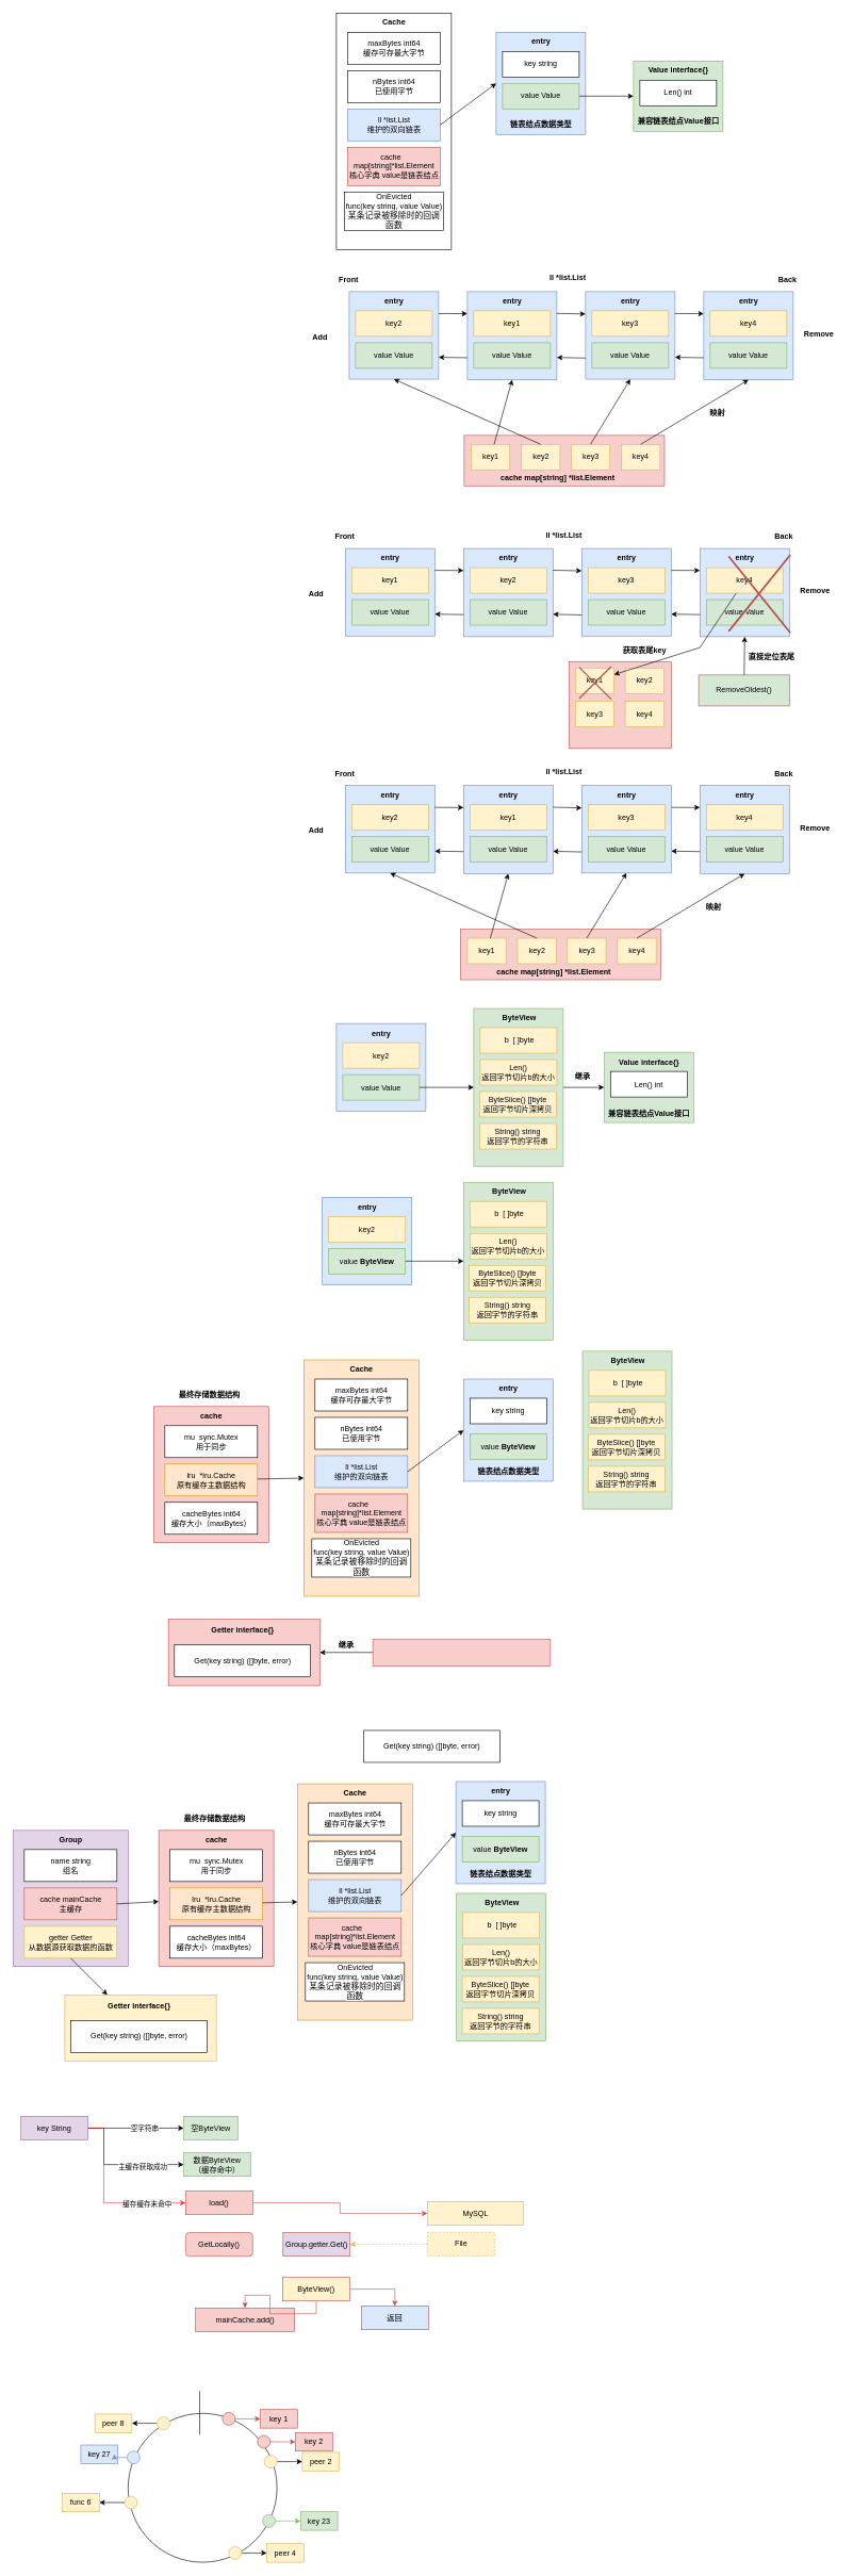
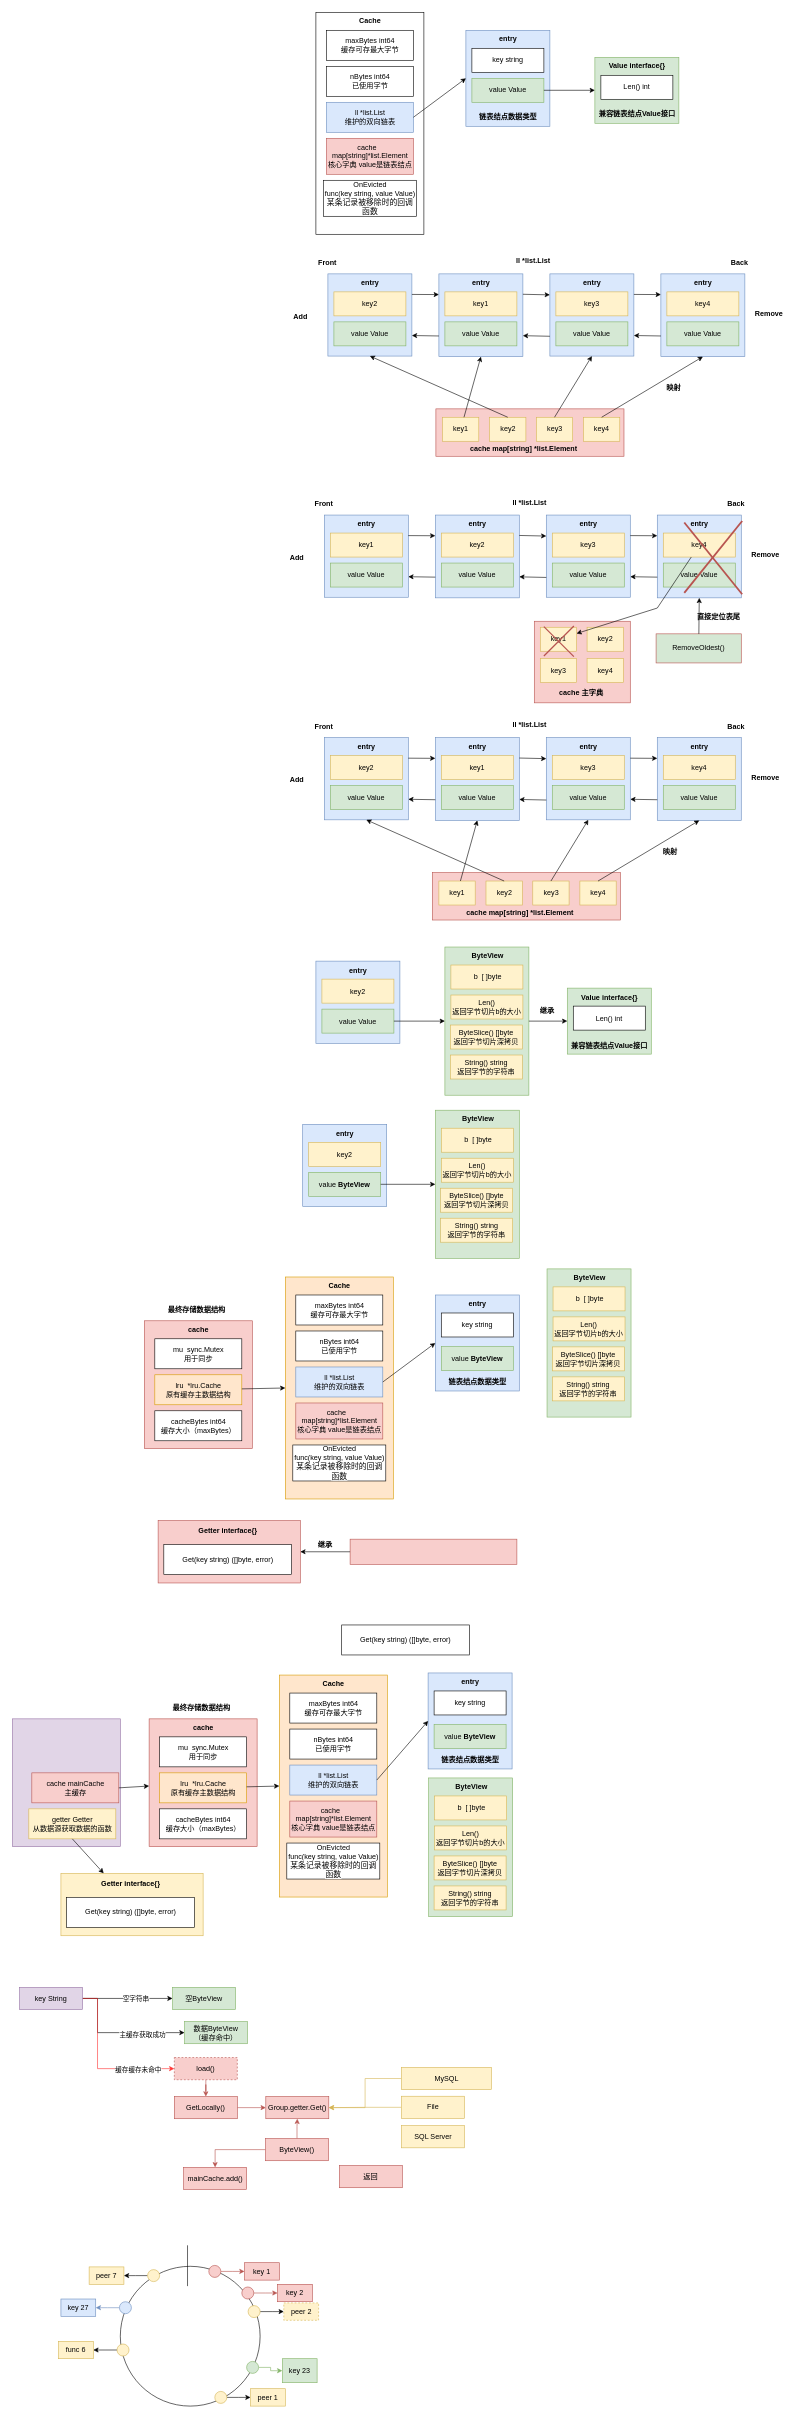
- <mxCell id="95" value="&lt;b&gt;获取表尾key&lt;/b&gt;" style="text;html=1;align=center;verticalAlign=middle;resizable=0;points=[];autosize=1;strokeColor=none;fillColor=none;" vertex="1" parent="1"><mxGeometry x="965.25" y="1004" width="86" height="26" as="geometry" /></mxCell>
- <mxCell id="93" value="&lt;b&gt;直接定位表尾&lt;/b&gt;" style="text;html=1;align=center;verticalAlign=middle;resizable=0;points=[];autosize=1;strokeColor=none;fillColor=none;" vertex="1" parent="1"><mxGeometry x="1162" y="1014" width="90" height="26" as="geometry" /></mxCell>
+ <mxCell id="93" value="&lt;b&gt;直接定位表尾&lt;/b&gt;" style="text;html=1;align=center;verticalAlign=middle;resizable=0;points=[];autosize=1;strokeColor=none;fillColor=none;" vertex="1" parent="1"><mxGeometry x="1152" y="1014" width="90" height="26" as="geometry" /></mxCell>
+ <mxCell id="89" value="&lt;b&gt;cache 主字典&lt;/b&gt;" style="text;html=1;align=center;verticalAlign=middle;resizable=0;points=[];autosize=1;strokeColor=none;fillColor=none;" vertex="1" parent="1"><mxGeometry x="922" y="1141" width="91" height="26" as="geometry" /></mxCell>
- <mxCell id="228" value="&lt;b&gt;Group&lt;/b&gt;" style="text;html=1;align=center;verticalAlign=middle;resizable=0;points=[];autosize=1;strokeColor=none;fillColor=none;" vertex="1" parent="1"><mxGeometry x="83" y="2866.5" width="54" height="26" as="geometry" /></mxCell>
- <mxCell id="227" value="name string&lt;br&gt;组名" style="rounded=0;whiteSpace=wrap;html=1;" vertex="1" parent="1"><mxGeometry x="37.5" y="2894.5" width="145" height="50" as="geometry" /></mxCell>
- <mxCell id="229" value="cache mainCache&lt;br&gt;主缓存" style="rounded=0;whiteSpace=wrap;html=1;fillColor=#f8cecc;strokeColor=#b85450;" vertex="1" parent="1"><mxGeometry x="37.5" y="2954.5" width="145" height="50" as="geometry" /></mxCell>
+ <mxCell id="229" value="cache mainCache&lt;br&gt;主缓存" style="rounded=0;whiteSpace=wrap;html=1;fillColor=#f8cecc;strokeColor=#b85450;" vertex="1" parent="1"><mxGeometry x="52.5" y="2954.5" width="145" height="50" as="geometry" /></mxCell>
- <mxCell id="230" value="getter Getter&lt;br&gt;从数据源获取数据的函数" style="rounded=0;whiteSpace=wrap;html=1;fillColor=#fff2cc;strokeColor=#d6b656;" vertex="1" parent="1"><mxGeometry x="37.5" y="3014.5" width="145" height="50" as="geometry" /></mxCell>
+ <mxCell id="230" value="getter Getter&lt;br&gt;从数据源获取数据的函数" style="rounded=0;whiteSpace=wrap;html=1;fillColor=#fff2cc;strokeColor=#d6b656;" vertex="1" parent="1"><mxGeometry x="47.5" y="3014.5" width="145" height="50" as="geometry" /></mxCell>
- <mxCell id="243" value="空ByteView" style="rounded=0;whiteSpace=wrap;html=1;fillColor=#d5e8d4;strokeColor=#82b366;" vertex="1" parent="1"><mxGeometry x="287" y="3312" width="85" height="37" as="geometry" /></mxCell>
+ <mxCell id="243" value="空ByteView" style="rounded=0;whiteSpace=wrap;html=1;fillColor=#d5e8d4;strokeColor=#82b366;" vertex="1" parent="1"><mxGeometry x="287" y="3312" width="105" height="37" as="geometry" /></mxCell>
- <mxCell id="244" value="数据ByteView&lt;br&gt;（缓存命中）" style="rounded=0;whiteSpace=wrap;html=1;fillColor=#d5e8d4;strokeColor=#82b366;" vertex="1" parent="1"><mxGeometry x="287" y="3369" width="105" height="37" as="geometry" /></mxCell>
+ <mxCell id="244" value="数据ByteView&lt;br&gt;（缓存命中）" style="rounded=0;whiteSpace=wrap;html=1;fillColor=#d5e8d4;strokeColor=#82b366;" vertex="1" parent="1"><mxGeometry x="307" y="3369" width="105" height="37" as="geometry" /></mxCell>
- <mxCell id="246" value="load()" style="rounded=0;whiteSpace=wrap;html=1;fillColor=#f8cecc;strokeColor=#b85450;" vertex="1" parent="1"><mxGeometry x="290" y="3429" width="105" height="37" as="geometry" /></mxCell>
+ <mxCell id="246" value="load()" style="rounded=0;whiteSpace=wrap;html=1;fillColor=#f8cecc;strokeColor=#b85450;dashed=1;" vertex="1" parent="1"><mxGeometry x="290" y="3429" width="105" height="37" as="geometry" /></mxCell>
- <mxCell id="245" style="edgeStyle=orthogonalEdgeStyle;rounded=0;orthogonalLoop=1;jettySize=auto;html=1;fillColor=#f8cecc;strokeColor=#b85450;" edge="1" parent="1" source="246" target="248"><mxGeometry relative="1" as="geometry" /></mxCell>
+ <mxCell id="245" style="edgeStyle=orthogonalEdgeStyle;rounded=0;orthogonalLoop=1;jettySize=auto;html=1;fillColor=#f8cecc;strokeColor=#b85450;" edge="1" parent="1" source="246" target="254"><mxGeometry relative="1" as="geometry" /></mxCell>
+ <mxCell id="247" style="edgeStyle=orthogonalEdgeStyle;rounded=0;orthogonalLoop=1;jettySize=auto;html=1;entryX=1;entryY=0.5;entryDx=0;entryDy=0;fillColor=#fff2cc;strokeColor=#d6b656;" edge="1" parent="1" source="248" target="252"><mxGeometry relative="1" as="geometry" /></mxCell>
- <mxCell id="254" value="GetLocally()" style="whiteSpace=wrap;html=1;fillColor=#f8cecc;strokeColor=#b85450;rounded=1;" vertex="1" parent="1"><mxGeometry x="290" y="3494" width="105" height="37" as="geometry" /></mxCell>
+ <mxCell id="254" value="GetLocally()" style="rounded=0;whiteSpace=wrap;html=1;fillColor=#f8cecc;strokeColor=#b85450;" vertex="1" parent="1"><mxGeometry x="290" y="3494" width="105" height="37" as="geometry" /></mxCell>
+ <mxCell id="253" style="edgeStyle=orthogonalEdgeStyle;rounded=0;orthogonalLoop=1;jettySize=auto;html=1;fillColor=#f8cecc;strokeColor=#b85450;" edge="1" parent="1" source="254" target="252"><mxGeometry relative="1" as="geometry" /></mxCell>
- <mxCell id="252" value="Group.getter.Get()" style="rounded=0;whiteSpace=wrap;html=1;fillColor=#e1d5e7;strokeColor=#b85450;" vertex="1" parent="1"><mxGeometry x="442.5" y="3494" width="105" height="37" as="geometry" /></mxCell>
+ <mxCell id="252" value="Group.getter.Get()" style="rounded=0;whiteSpace=wrap;html=1;fillColor=#f8cecc;strokeColor=#b85450;" vertex="1" parent="1"><mxGeometry x="442.5" y="3494" width="105" height="37" as="geometry" /></mxCell>
- <mxCell id="249" style="edgeStyle=orthogonalEdgeStyle;rounded=0;orthogonalLoop=1;jettySize=auto;html=1;fillColor=#fff2cc;strokeColor=#d6b656;dashed=1;" edge="1" parent="1" source="250" target="252"><mxGeometry relative="1" as="geometry"><mxPoint x="547.5" y="3450" as="targetPoint" /></mxGeometry></mxCell>
+ <mxCell id="249" style="edgeStyle=orthogonalEdgeStyle;rounded=0;orthogonalLoop=1;jettySize=auto;html=1;fillColor=#fff2cc;strokeColor=#d6b656;" edge="1" parent="1" source="250" target="252"><mxGeometry relative="1" as="geometry"><mxPoint x="547.5" y="3450" as="targetPoint" /></mxGeometry></mxCell>
- <mxCell id="250" value="File" style="rounded=0;whiteSpace=wrap;html=1;fillColor=#fff2cc;strokeColor=#d6b656;dashed=1;" vertex="1" parent="1"><mxGeometry x="668.5" y="3493.5" width="105" height="37" as="geometry" /></mxCell>
+ <mxCell id="250" value="File" style="rounded=0;whiteSpace=wrap;html=1;fillColor=#fff2cc;strokeColor=#d6b656;" vertex="1" parent="1"><mxGeometry x="668.5" y="3493.5" width="105" height="37" as="geometry" /></mxCell>
+ <mxCell id="251" value="SQL Server" style="rounded=0;whiteSpace=wrap;html=1;fillColor=#fff2cc;strokeColor=#d6b656;" vertex="1" parent="1"><mxGeometry x="668.5" y="3542.5" width="105" height="37" as="geometry" /></mxCell>
- <mxCell id="258" value="ByteView()" style="rounded=0;whiteSpace=wrap;html=1;fillColor=#fff2cc;strokeColor=#b85450;" vertex="1" parent="1"><mxGeometry x="442" y="3564" width="105" height="37" as="geometry" /></mxCell>
+ <mxCell id="258" value="ByteView()" style="rounded=0;whiteSpace=wrap;html=1;fillColor=#f8cecc;strokeColor=#b85450;" vertex="1" parent="1"><mxGeometry x="442" y="3564" width="105" height="37" as="geometry" /></mxCell>
- <mxCell id="257" style="edgeStyle=orthogonalEdgeStyle;rounded=0;orthogonalLoop=1;jettySize=auto;html=1;entryX=0.5;entryY=0;entryDx=0;entryDy=0;fillColor=#f8cecc;strokeColor=#b85450;" edge="1" parent="1" source="258" target="259"><mxGeometry relative="1" as="geometry" /></mxCell>
+ <mxCell id="257" style="edgeStyle=orthogonalEdgeStyle;rounded=0;orthogonalLoop=1;jettySize=auto;html=1;fillColor=#f8cecc;strokeColor=#b85450;" edge="1" parent="1" source="258" target="252"><mxGeometry relative="1" as="geometry" /></mxCell>
- <mxCell id="259" value="返回" style="rounded=0;whiteSpace=wrap;html=1;fillColor=#dae8fc;strokeColor=#b85450;" vertex="1" parent="1"><mxGeometry x="565" y="3609" width="105" height="37" as="geometry" /></mxCell>
+ <mxCell id="259" value="返回" style="rounded=0;whiteSpace=wrap;html=1;fillColor=#f8cecc;strokeColor=#b85450;" vertex="1" parent="1"><mxGeometry x="565" y="3609" width="105" height="37" as="geometry" /></mxCell>
- <mxCell id="255" value="mainCache.add()" style="rounded=0;whiteSpace=wrap;html=1;fillColor=#f8cecc;strokeColor=#b85450;" vertex="1" parent="1"><mxGeometry x="305.5" y="3612" width="155" height="37" as="geometry" /></mxCell>
+ <mxCell id="255" value="mainCache.add()" style="rounded=0;whiteSpace=wrap;html=1;fillColor=#f8cecc;strokeColor=#b85450;" vertex="1" parent="1"><mxGeometry x="305.5" y="3612" width="105" height="37" as="geometry" /></mxCell>
- <mxCell id="283" value="peer 8" style="rounded=0;whiteSpace=wrap;html=1;fillColor=#fff2cc;strokeColor=#d6b656;" vertex="1" parent="1"><mxGeometry x="148" y="3778" width="58" height="29" as="geometry" /></mxCell>
+ <mxCell id="283" value="peer 7" style="rounded=0;whiteSpace=wrap;html=1;fillColor=#fff2cc;strokeColor=#d6b656;" vertex="1" parent="1"><mxGeometry x="148" y="3778" width="58" height="29" as="geometry" /></mxCell>
- <mxCell id="280" value="key 27" style="rounded=0;whiteSpace=wrap;html=1;fillColor=#dae8fc;strokeColor=#6c8ebf;" vertex="1" parent="1"><mxGeometry x="126" y="3826.5" width="58" height="29" as="geometry" /></mxCell>
+ <mxCell id="280" value="key 27" style="rounded=0;whiteSpace=wrap;html=1;fillColor=#dae8fc;strokeColor=#6c8ebf;" vertex="1" parent="1"><mxGeometry x="101" y="3831.5" width="58" height="29" as="geometry" /></mxCell>
- <mxCell id="262" value="peer 2" style="rounded=0;whiteSpace=wrap;html=1;fillColor=#fff2cc;strokeColor=#d6b656;" vertex="1" parent="1"><mxGeometry x="472.5" y="3838" width="58" height="29" as="geometry" /></mxCell>
+ <mxCell id="262" value="peer 2" style="rounded=0;whiteSpace=wrap;html=1;fillColor=#fff2cc;strokeColor=#d6b656;dashed=1;" vertex="1" parent="1"><mxGeometry x="472.5" y="3838" width="58" height="29" as="geometry" /></mxCell>
- <mxCell id="277" value="key 23" style="rounded=0;whiteSpace=wrap;html=1;fillColor=#d5e8d4;strokeColor=#82b366;" vertex="1" parent="1"><mxGeometry x="470" y="3931" width="58" height="29" as="geometry" /></mxCell>
+ <mxCell id="277" value="key 23" style="rounded=0;whiteSpace=wrap;html=1;fillColor=#d5e8d4;strokeColor=#82b366;" vertex="1" parent="1"><mxGeometry x="470" y="3931" width="58" height="40" as="geometry" /></mxCell>
- <mxCell id="265" value="peer 4" style="rounded=0;whiteSpace=wrap;html=1;fillColor=#fff2cc;strokeColor=#d6b656;" vertex="1" parent="1"><mxGeometry x="417" y="3981" width="58" height="29" as="geometry" /></mxCell>
+ <mxCell id="265" value="peer 1" style="rounded=0;whiteSpace=wrap;html=1;fillColor=#fff2cc;strokeColor=#d6b656;" vertex="1" parent="1"><mxGeometry x="417" y="3981" width="58" height="29" as="geometry" /></mxCell>
